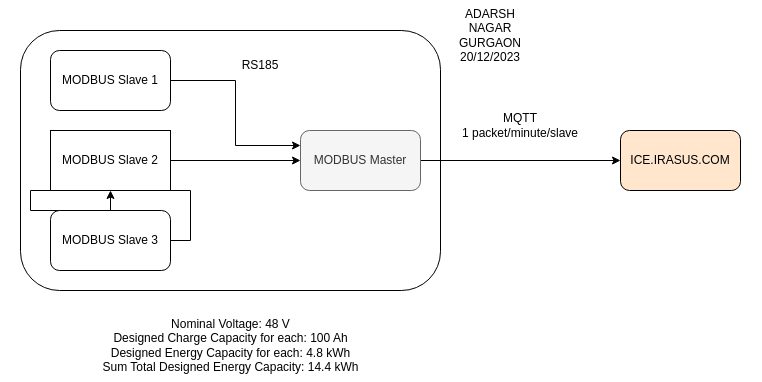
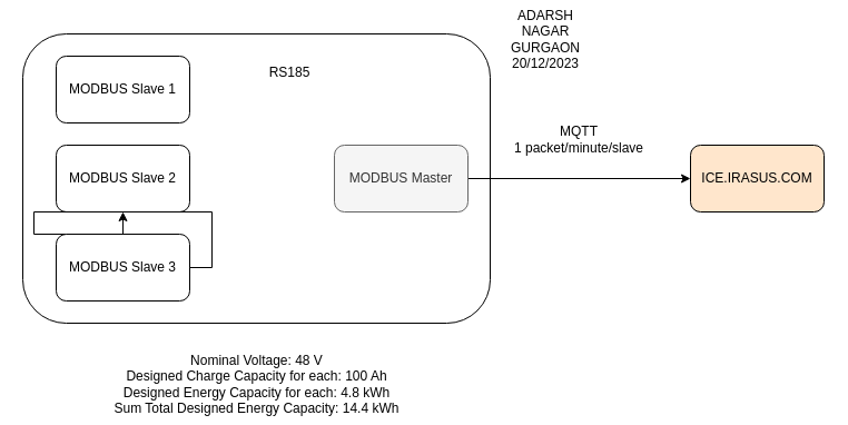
- <mxCell id="3" style="edgeStyle=orthogonalEdgeStyle;rounded=0;orthogonalLoop=1;jettySize=auto;html=1;exitX=1;exitY=0.5;exitDx=0;exitDy=0;entryX=0;entryY=0.25;entryDx=0;entryDy=0;" parent="1" source="4" target="11" edge="1"><mxGeometry relative="1" as="geometry" /></mxCell>
- <mxCell id="6" value="MODBUS Slave 2" style="whiteSpace=wrap;html=1;rounded=0;" parent="1" vertex="1"><mxGeometry x="50" y="130" width="120" height="60" as="geometry" /></mxCell>
+ <mxCell id="6" value="MODBUS Slave 2" style="rounded=1;whiteSpace=wrap;html=1;" parent="1" vertex="1"><mxGeometry x="50" y="130" width="120" height="60" as="geometry" /></mxCell>
- <mxCell id="5" style="edgeStyle=orthogonalEdgeStyle;rounded=0;orthogonalLoop=1;jettySize=auto;html=1;exitX=1;exitY=0.5;exitDx=0;exitDy=0;entryX=0;entryY=0.5;entryDx=0;entryDy=0;" parent="1" source="6" target="11" edge="1"><mxGeometry relative="1" as="geometry" /></mxCell>
